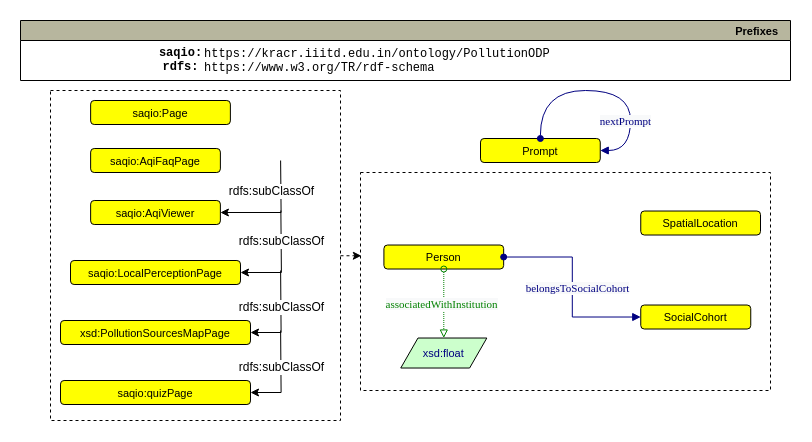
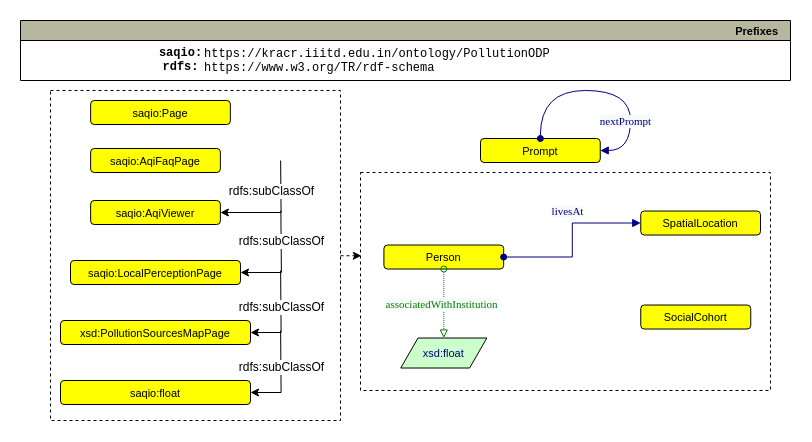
+ <mxCell id="26" value="" style="graphMlID=e0;rounded=0;endArrow=block;strokeColor=#000080;strokeWidth=1.0;startArrow=oval;startFill=1;endFill=1;fontSize=11;entryX=0;entryY=0.5;entryDx=0;entryDy=0;exitX=1;exitY=0.5;exitDx=0;exitDy=0;edgeStyle=orthogonalEdgeStyle;" parent="1" source="23" target="21" edge="1"><mxGeometry relative="1" as="geometry"><mxPoint x="435.5" y="262.52" as="sourcePoint" /><mxPoint x="590" y="352.52" as="targetPoint" /></mxGeometry></mxCell>
+ <mxCell id="27" value="&lt;span style=&quot;color: rgb(0 , 0 , 128) ; font-family: &amp;quot;dialog&amp;quot; ; font-size: 11px ; background-color: rgb(248 , 249 , 250)&quot;&gt;livesAt&lt;/span&gt;" style="text;html=1;align=center;verticalAlign=middle;resizable=0;points=[];labelBackgroundColor=#ffffff;fontSize=11;" parent="26" vertex="1" connectable="0"><mxGeometry x="-0.017" y="2" relative="1" as="geometry"><mxPoint x="-3" y="-31" as="offset" /></mxGeometry></mxCell>
- <mxCell id="24" value="" style="graphMlID=e0;rounded=0;endArrow=block;strokeColor=#000080;strokeWidth=1.0;startArrow=oval;startFill=1;endFill=1;fontSize=11;entryX=0;entryY=0.5;entryDx=0;entryDy=0;exitX=1;exitY=0.5;exitDx=0;exitDy=0;edgeStyle=orthogonalEdgeStyle;" parent="1" source="23" target="20" edge="1"><mxGeometry relative="1" as="geometry"><mxPoint x="520.25" y="384.52" as="sourcePoint" /><mxPoint x="705.25" y="374.52" as="targetPoint" /></mxGeometry></mxCell>
- <mxCell id="25" value="&lt;span style=&quot;color: rgb(0 , 0 , 128) ; font-family: &amp;quot;dialog&amp;quot; ; font-size: 11px ; background-color: rgb(248 , 249 , 250)&quot;&gt;belongsToSocialCohort&lt;/span&gt;" style="text;html=1;align=center;verticalAlign=middle;resizable=0;points=[];labelBackgroundColor=#ffffff;fontSize=11;" parent="24" vertex="1" connectable="0"><mxGeometry x="-0.017" y="2" relative="1" as="geometry"><mxPoint x="3" y="3" as="offset" /></mxGeometry></mxCell>
- <mxCell id="17" value="saqio:quizPage" style="graphMlID=n4;shape=rect;rounded=1;arcsize=30;fillColor=#ffff00;strokeColor=#000000;strokeWidth=1.0;fontSize=11;" vertex="1" parent="2"><mxGeometry x="40" y="360" width="190" height="24" as="geometry" /></mxCell>
+ <mxCell id="17" value="saqio:float" style="graphMlID=n4;shape=rect;rounded=1;arcsize=30;fillColor=#ffff00;strokeColor=#000000;strokeWidth=1.0;fontSize=11;" vertex="1" parent="2"><mxGeometry x="40" y="360" width="190" height="24" as="geometry" /></mxCell>
